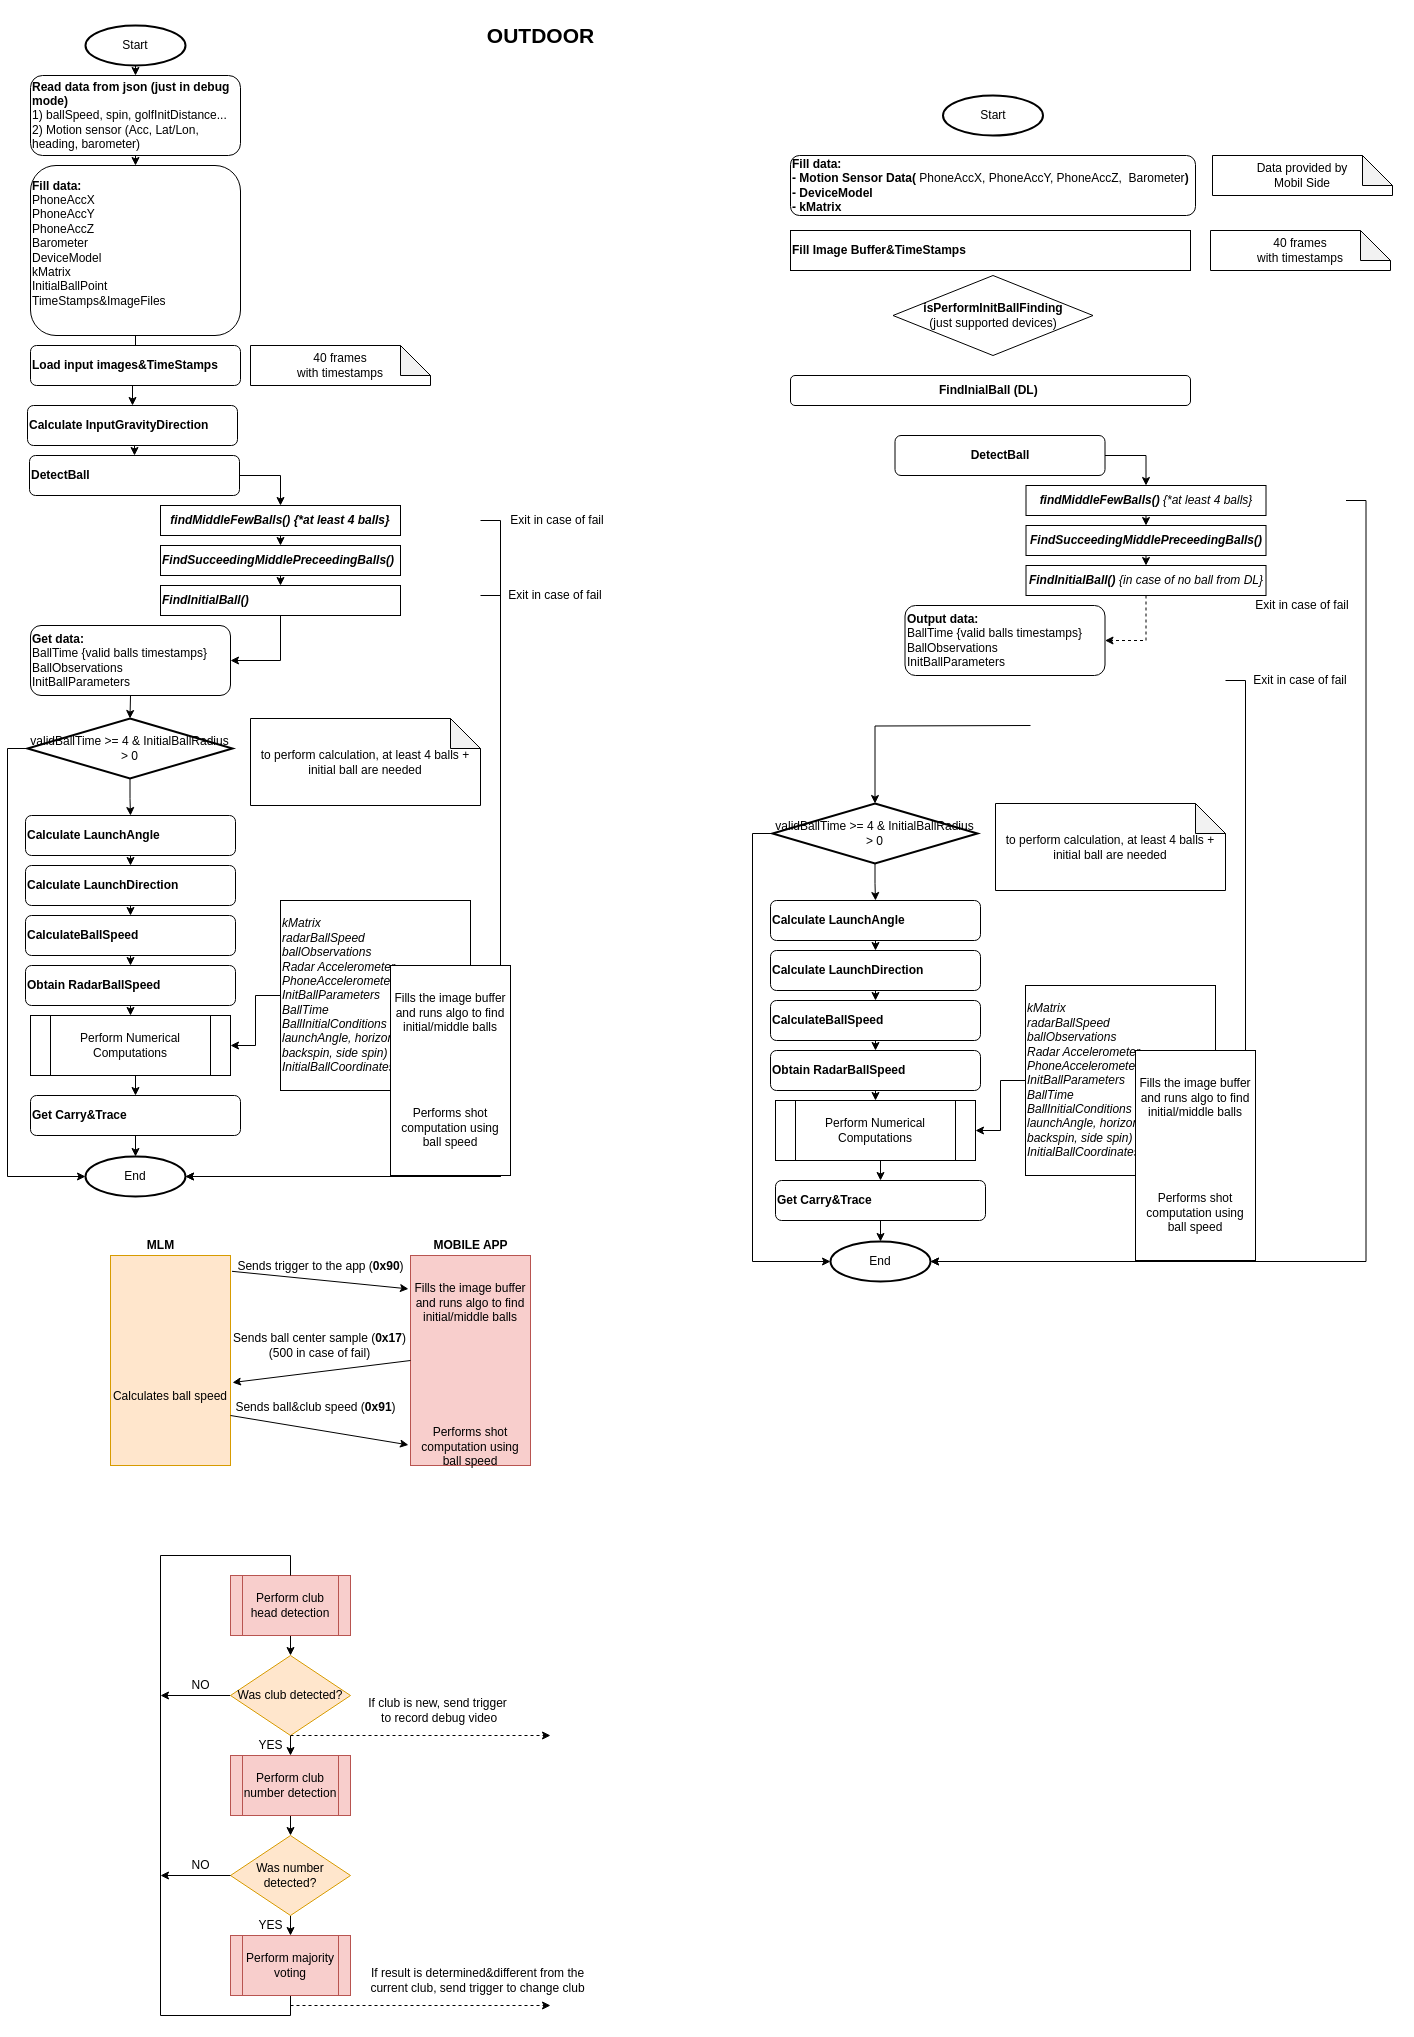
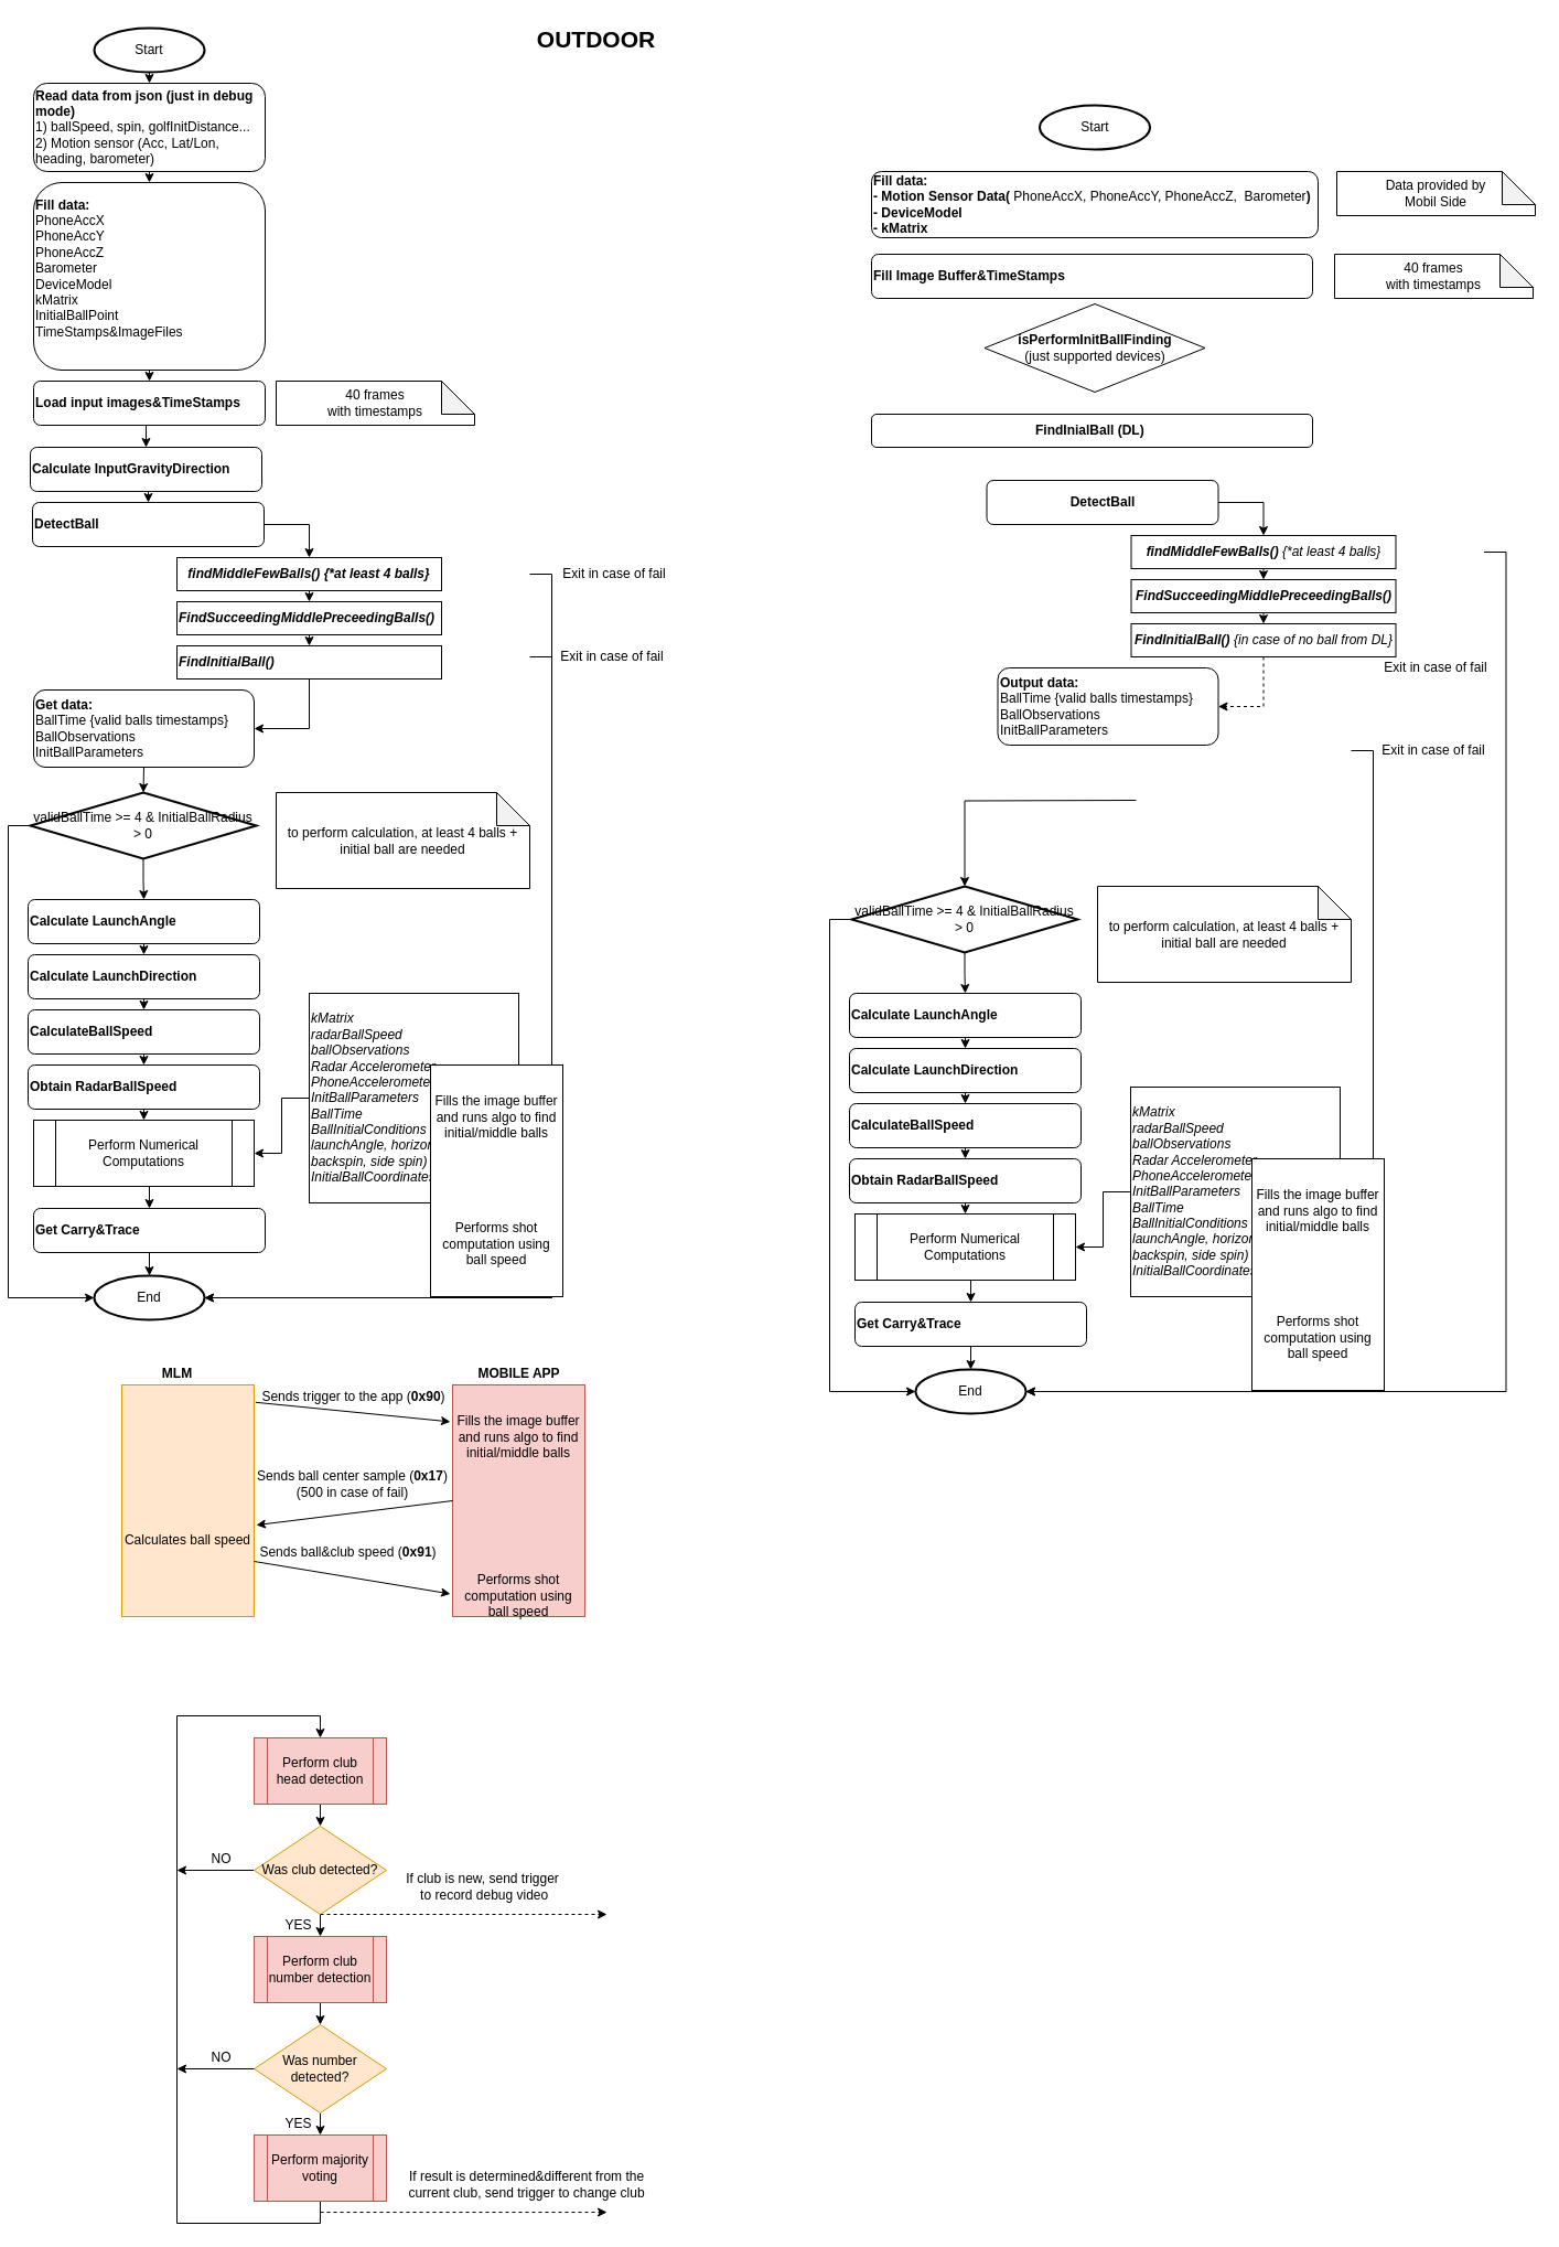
- <mxCell id="83" value="Fill Image Buffer&amp;amp;TimeStamps" style="whiteSpace=wrap;html=1;align=left;fontStyle=1;rounded=0;" vertex="1" parent="1"><mxGeometry x="785" y="230" width="400" height="40" as="geometry" /></mxCell>
+ <mxCell id="83" value="Fill Image Buffer&amp;amp;TimeStamps" style="rounded=1;whiteSpace=wrap;html=1;align=left;fontStyle=1" vertex="1" parent="1"><mxGeometry x="785" y="230" width="400" height="40" as="geometry" /></mxCell>
- <mxCell id="6" style="edgeStyle=orthogonalEdgeStyle;rounded=0;orthogonalLoop=1;jettySize=auto;html=1;exitX=0.5;exitY=1;exitDx=0;exitDy=0;entryX=0.5;entryY=0;entryDx=0;entryDy=0;endArrow=none;" parent="1" source="7" target="9" edge="1"><mxGeometry relative="1" as="geometry" /></mxCell>
+ <mxCell id="6" style="edgeStyle=orthogonalEdgeStyle;rounded=0;orthogonalLoop=1;jettySize=auto;html=1;exitX=0.5;exitY=1;exitDx=0;exitDy=0;entryX=0.5;entryY=0;entryDx=0;entryDy=0;" parent="1" source="7" target="9" edge="1"><mxGeometry relative="1" as="geometry" /></mxCell>
- <mxCell id="68" style="edgeStyle=orthogonalEdgeStyle;rounded=0;orthogonalLoop=1;jettySize=auto;html=1;exitX=0.5;exitY=1;exitDx=0;exitDy=0;entryX=0.5;entryY=0;entryDx=0;entryDy=0;endArrow=none;" parent="1" source="69" target="62" edge="1"><mxGeometry relative="1" as="geometry"><Array as="points"><mxPoint x="285" y="2015" /><mxPoint x="155" y="2015" /><mxPoint x="155" y="1555" /><mxPoint x="285" y="1555" /></Array></mxGeometry></mxCell>
+ <mxCell id="68" style="edgeStyle=orthogonalEdgeStyle;rounded=0;orthogonalLoop=1;jettySize=auto;html=1;exitX=0.5;exitY=1;exitDx=0;exitDy=0;entryX=0.5;entryY=0;entryDx=0;entryDy=0;" parent="1" source="69" target="62" edge="1"><mxGeometry relative="1" as="geometry"><Array as="points"><mxPoint x="285" y="2015" /><mxPoint x="155" y="2015" /><mxPoint x="155" y="1555" /><mxPoint x="285" y="1555" /></Array></mxGeometry></mxCell>
